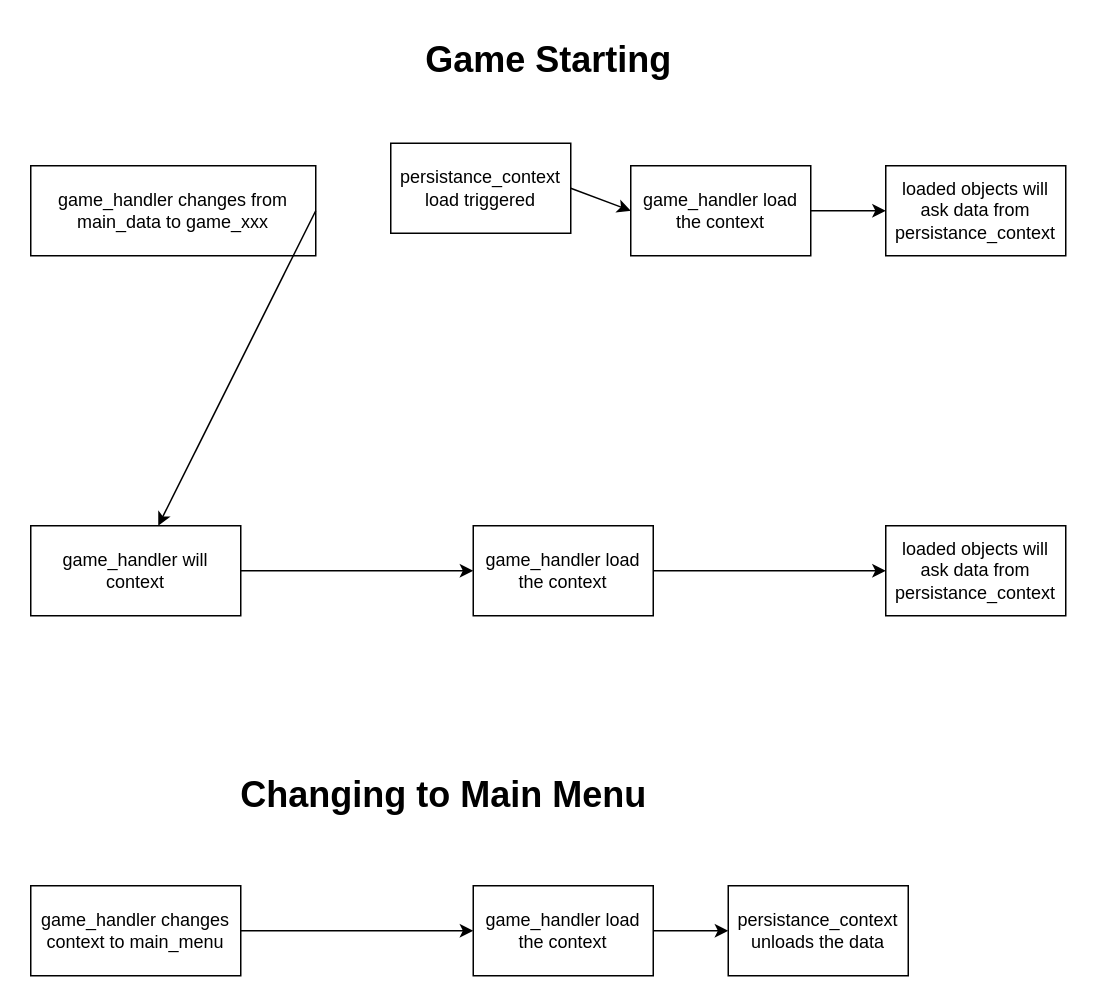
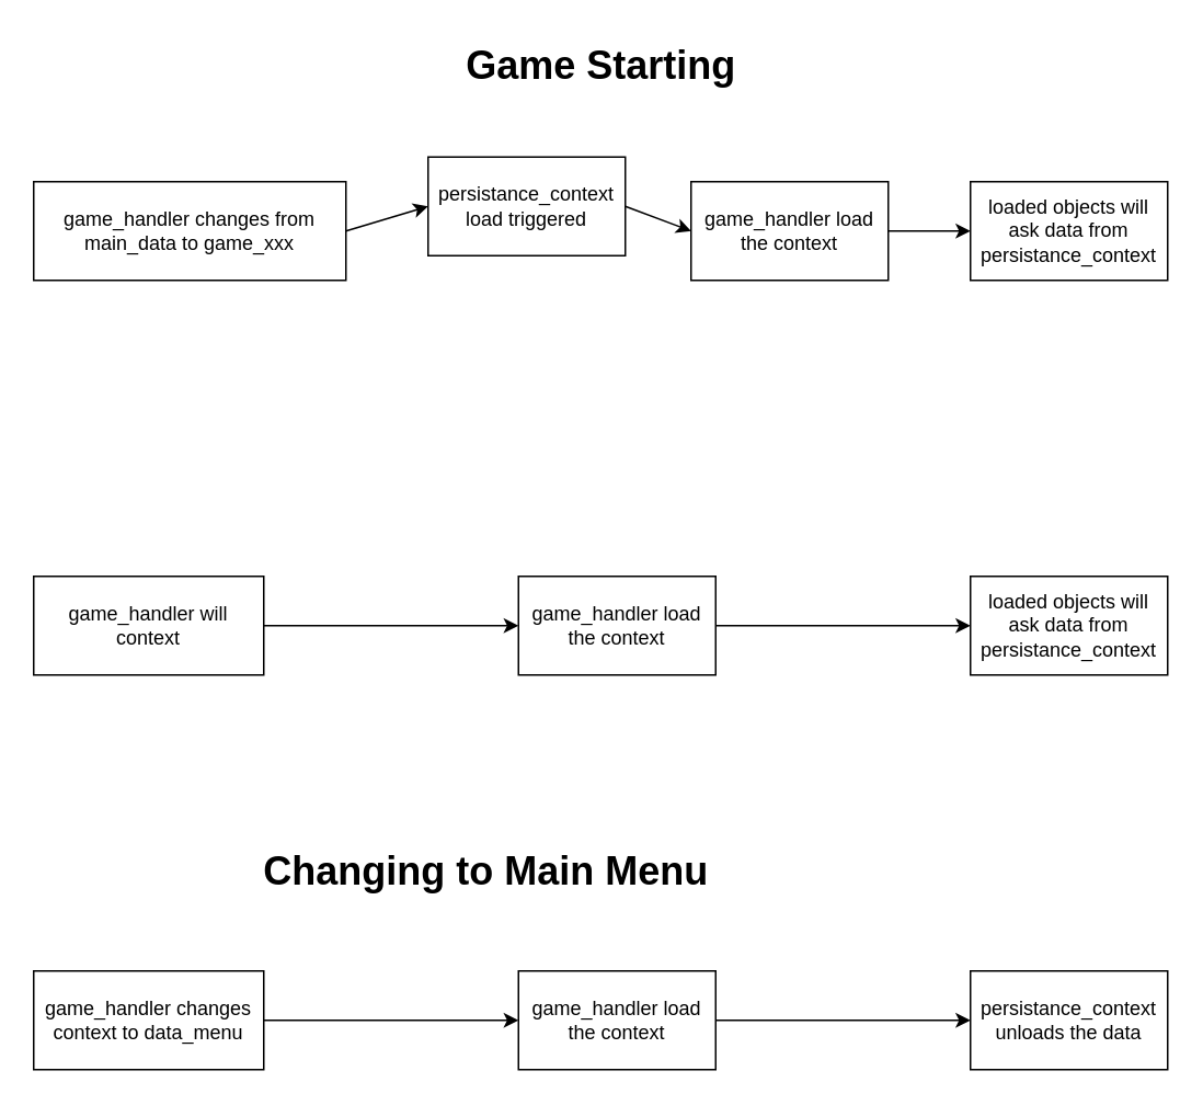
- <mxCell id="7" value="" style="endArrow=classic;html=1;exitX=1;exitY=0.5;exitDx=0;exitDy=0;" edge="1" parent="1" source="2" target="10"><mxGeometry width="50" height="50" relative="1" as="geometry"><mxPoint x="420" y="310" as="sourcePoint" /><mxPoint x="470" y="260" as="targetPoint" /></mxGeometry></mxCell>
+ <mxCell id="7" value="" style="endArrow=classic;html=1;exitX=1;exitY=0.5;exitDx=0;exitDy=0;entryX=0;entryY=0.5;entryDx=0;entryDy=0;" edge="1" parent="1" source="2" target="5"><mxGeometry width="50" height="50" relative="1" as="geometry"><mxPoint x="420" y="310" as="sourcePoint" /><mxPoint x="470" y="260" as="targetPoint" /></mxGeometry></mxCell>
- <mxCell id="15" value="game_handler changes context to main_menu" style="rounded=0;whiteSpace=wrap;html=1;" vertex="1" parent="1"><mxGeometry x="20" y="590" width="140" height="60" as="geometry" /></mxCell>
+ <mxCell id="15" value="game_handler changes context to data_menu" style="rounded=0;whiteSpace=wrap;html=1;" vertex="1" parent="1"><mxGeometry x="20" y="590" width="140" height="60" as="geometry" /></mxCell>
- <mxCell id="20" value="persistance_context unloads the data" style="rounded=0;whiteSpace=wrap;html=1;" vertex="1" parent="1"><mxGeometry x="485" y="590" width="120" height="60" as="geometry" /></mxCell>
+ <mxCell id="20" value="persistance_context unloads the data" style="rounded=0;whiteSpace=wrap;html=1;" vertex="1" parent="1"><mxGeometry x="590" y="590" width="120" height="60" as="geometry" /></mxCell>
